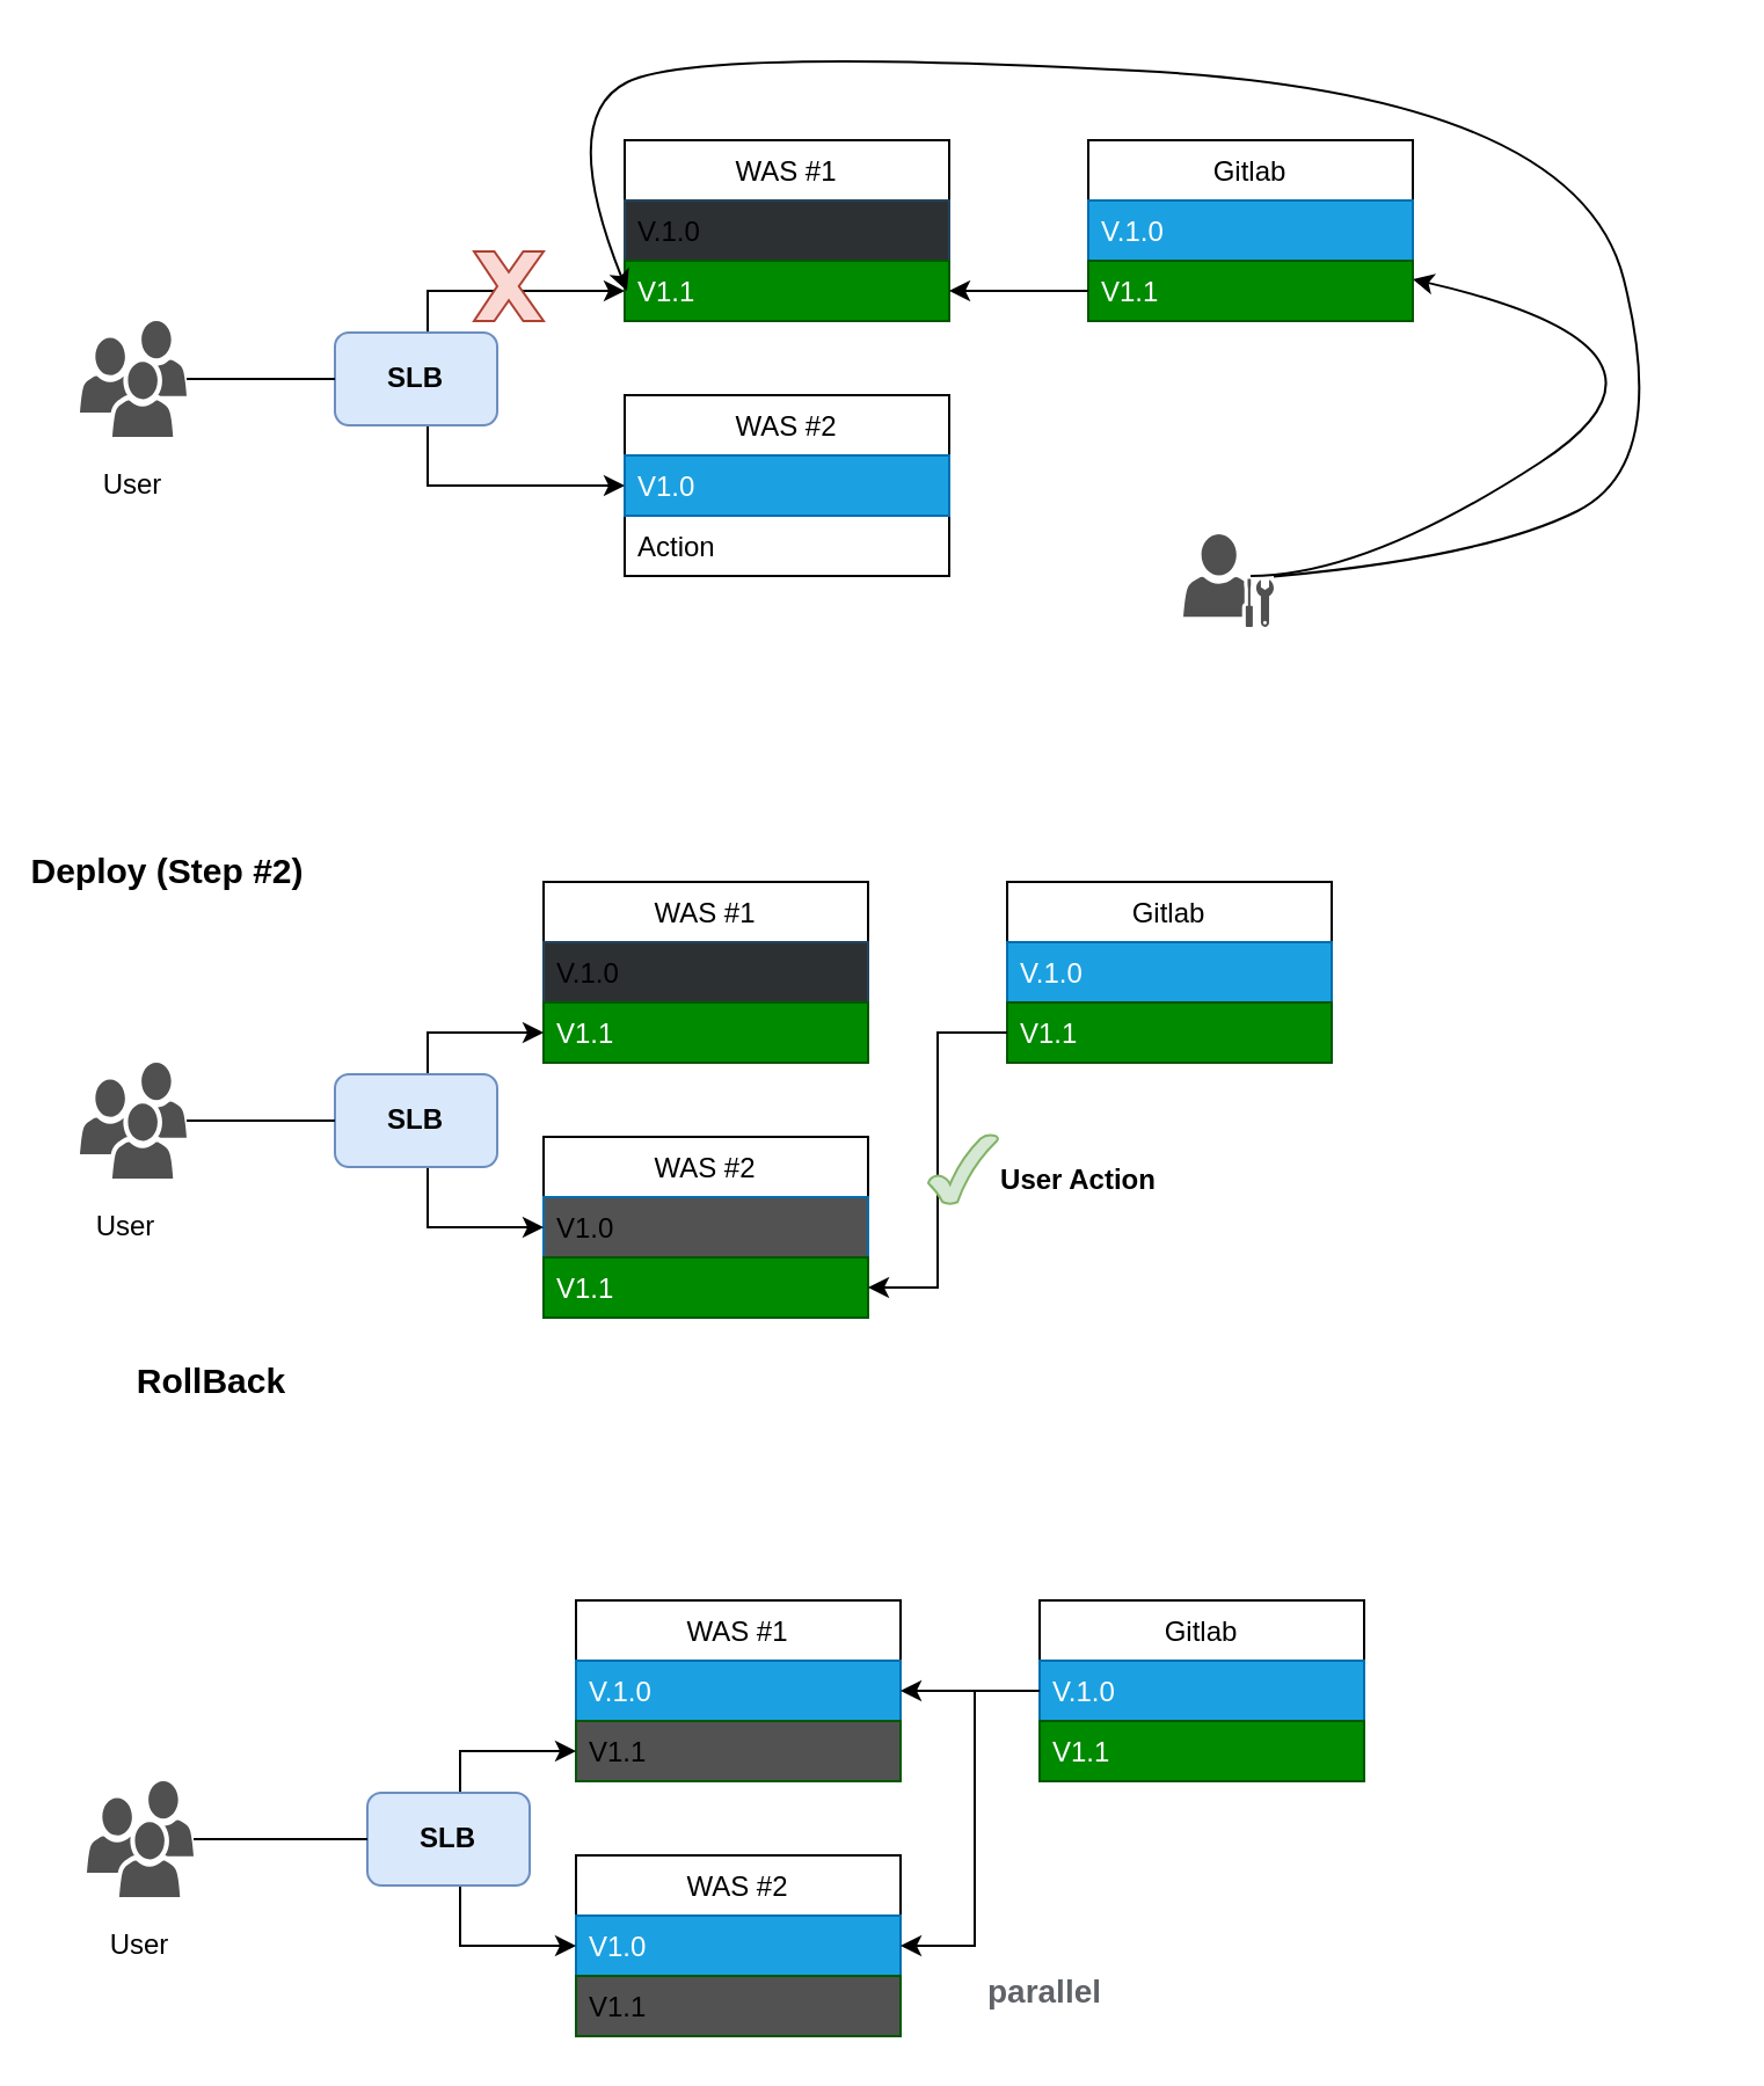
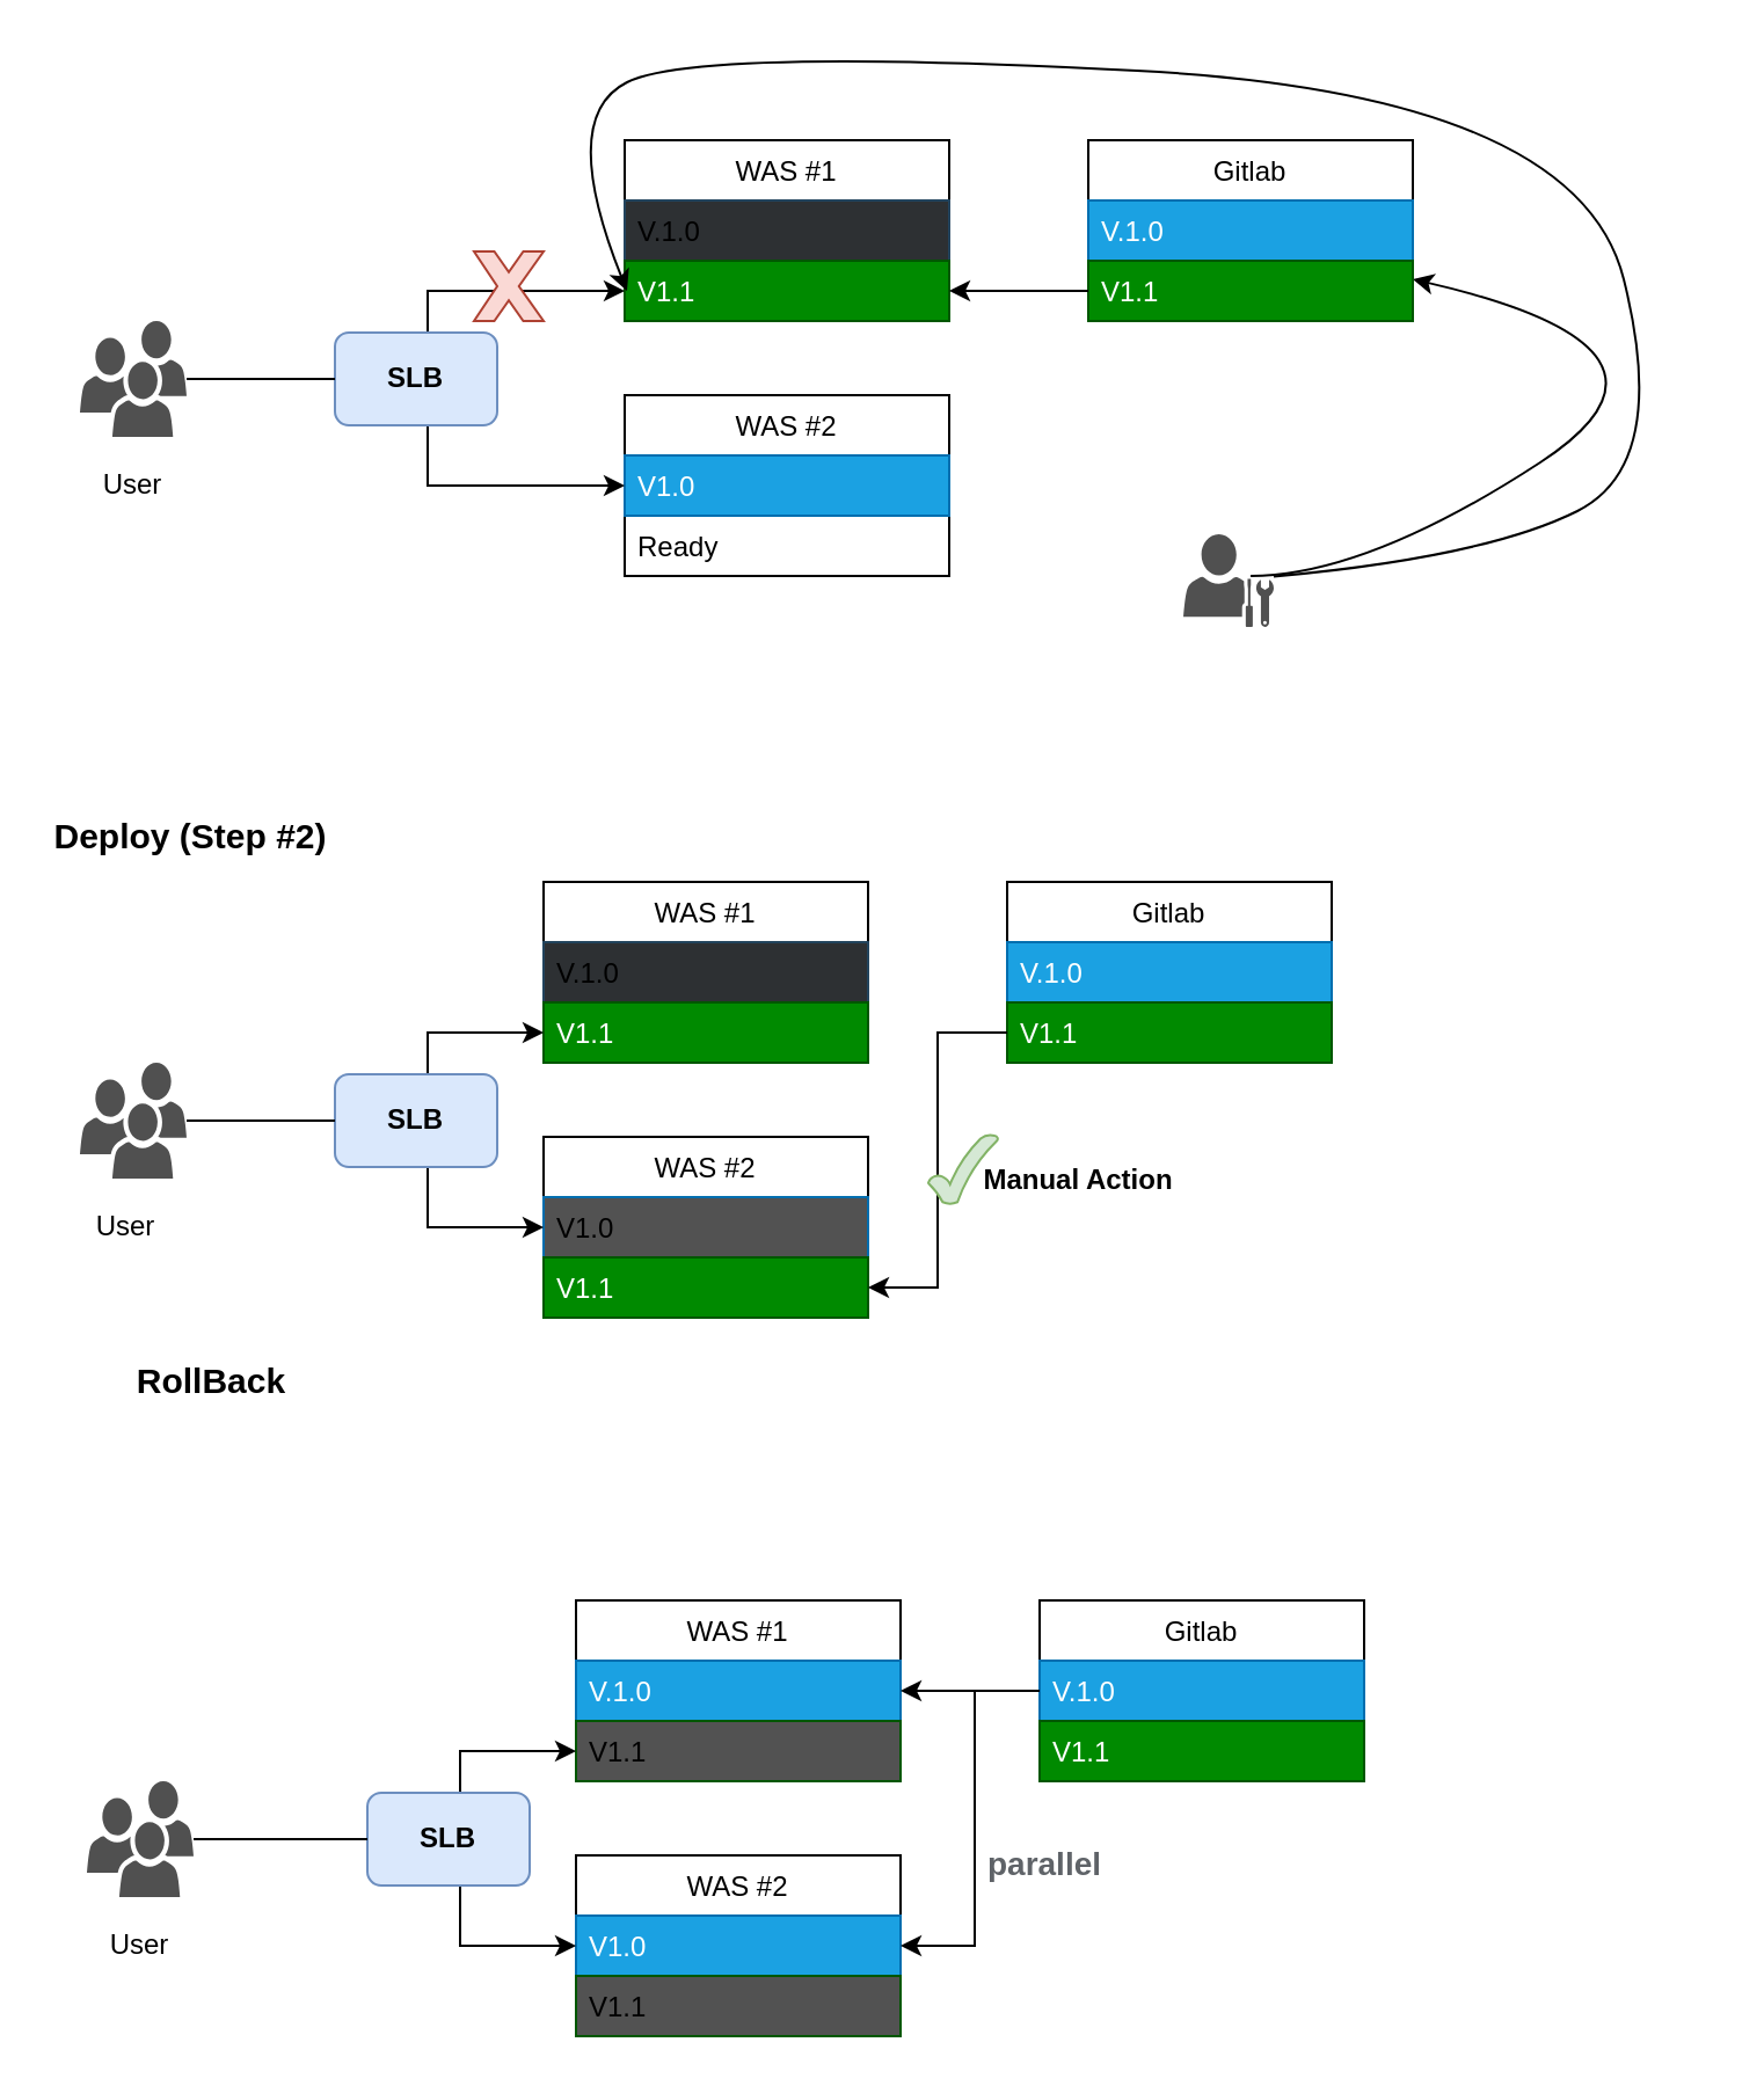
- <mxCell id="7" value="Action" style="text;strokeColor=none;fillColor=none;align=left;verticalAlign=top;spacingLeft=4;spacingRight=4;overflow=hidden;rotatable=0;points=[[0,0.5],[1,0.5]];portConstraint=eastwest;" parent="5" vertex="1"><mxGeometry y="52" width="140" height="26" as="geometry" /></mxCell>
+ <mxCell id="7" value="Ready" style="text;strokeColor=none;fillColor=none;align=left;verticalAlign=top;spacingLeft=4;spacingRight=4;overflow=hidden;rotatable=0;points=[[0,0.5],[1,0.5]];portConstraint=eastwest;" parent="5" vertex="1"><mxGeometry y="52" width="140" height="26" as="geometry" /></mxCell>
- <mxCell id="36" value="Deploy (Step #2)" style="text;html=1;strokeColor=none;fillColor=none;align=center;verticalAlign=middle;whiteSpace=wrap;rounded=0;labelBackgroundColor=none;fontStyle=1;fontSize=15;" vertex="1" parent="1"><mxGeometry x="10" y="365" width="124" height="20" as="geometry" /></mxCell>
+ <mxCell id="36" value="Deploy (Step #2)" style="text;html=1;strokeColor=none;fillColor=none;align=center;verticalAlign=middle;whiteSpace=wrap;rounded=0;labelBackgroundColor=none;fontStyle=1;fontSize=15;" vertex="1" parent="1"><mxGeometry x="20" y="350" width="124" height="20" as="geometry" /></mxCell>
- <mxCell id="37" value="User Action" style="text;html=1;strokeColor=none;fillColor=none;align=center;verticalAlign=middle;whiteSpace=wrap;rounded=0;labelBackgroundColor=none;fontStyle=1" vertex="1" parent="1"><mxGeometry x="410" y="499" width="110" height="20" as="geometry" /></mxCell>
+ <mxCell id="37" value="Manual Action" style="text;html=1;strokeColor=none;fillColor=none;align=center;verticalAlign=middle;whiteSpace=wrap;rounded=0;labelBackgroundColor=none;fontStyle=1" vertex="1" parent="1"><mxGeometry x="410" y="499" width="110" height="20" as="geometry" /></mxCell>
- <mxCell id="58" value="&lt;span style=&quot;color: rgb(95, 99, 104); font-family: &amp;quot;apple sd gothic neo&amp;quot;, arial, sans-serif; font-size: 14px; text-align: left; background-color: rgb(255, 255, 255);&quot;&gt;parallel&lt;/span&gt;" style="text;html=1;align=center;verticalAlign=middle;resizable=0;points=[];autosize=1;strokeColor=none;fontSize=15;fontColor=#000000;fontStyle=1" vertex="1" parent="1"><mxGeometry x="420" y="848" width="60" height="20" as="geometry" /></mxCell>
+ <mxCell id="58" value="&lt;span style=&quot;color: rgb(95, 99, 104); font-family: &amp;quot;apple sd gothic neo&amp;quot;, arial, sans-serif; font-size: 14px; text-align: left; background-color: rgb(255, 255, 255);&quot;&gt;parallel&lt;/span&gt;" style="text;html=1;align=center;verticalAlign=middle;resizable=0;points=[];autosize=1;strokeColor=none;fontSize=15;fontColor=#000000;fontStyle=1" vertex="1" parent="1"><mxGeometry x="420" y="793" width="60" height="20" as="geometry" /></mxCell>
